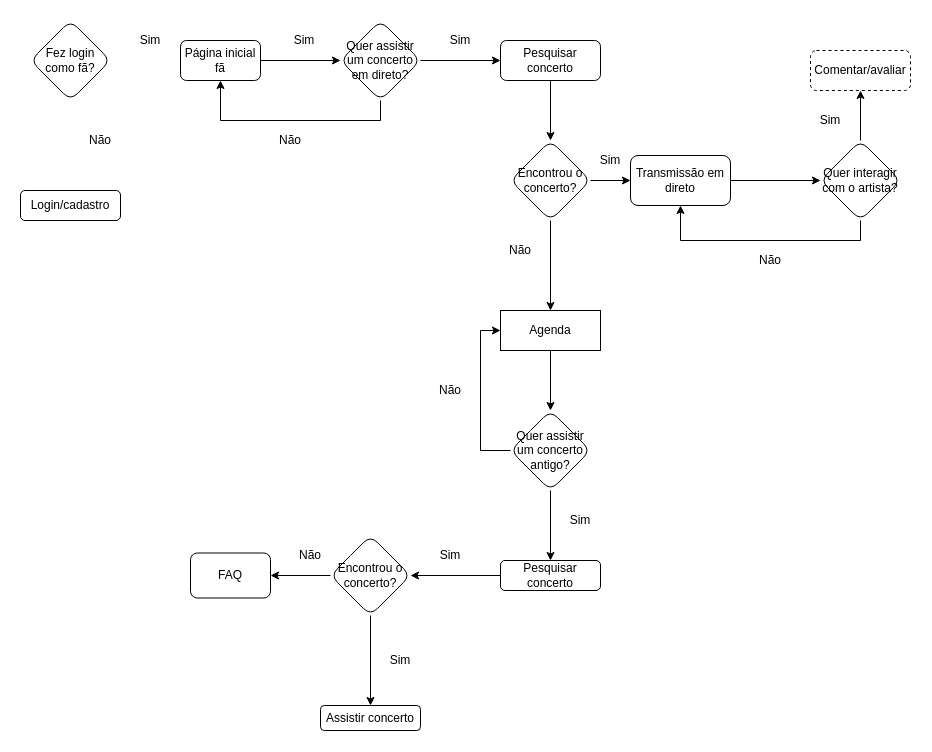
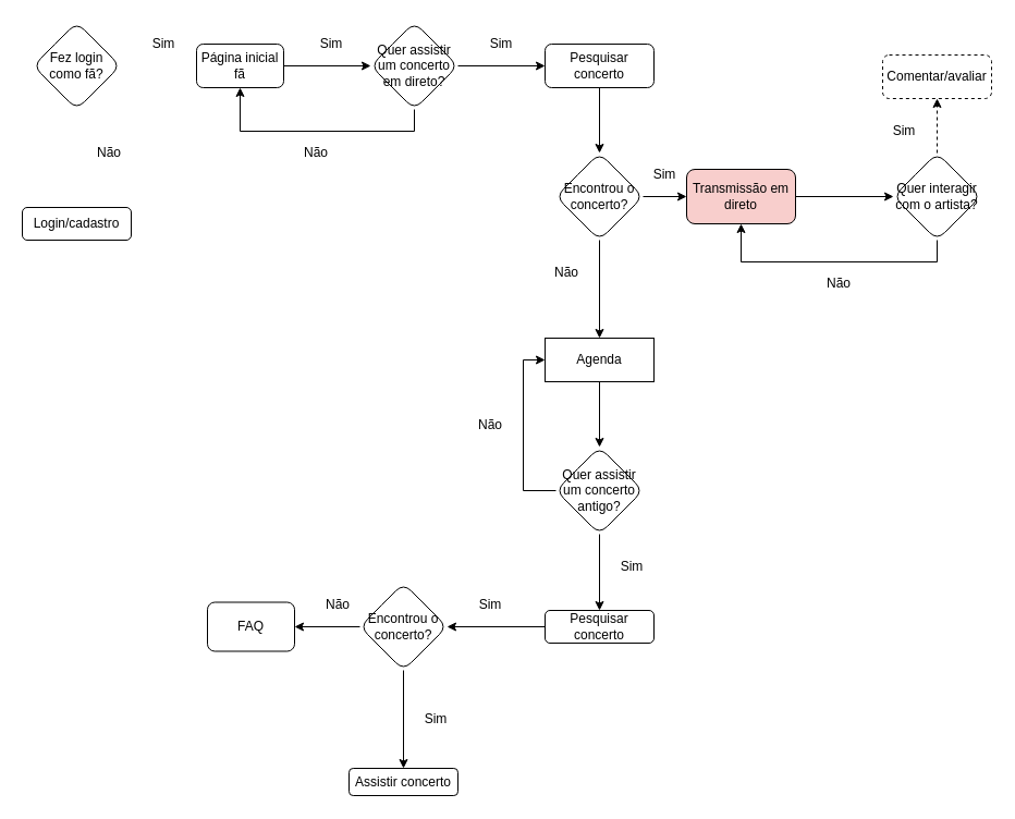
- <mxCell id="36" value="" style="edgeStyle=orthogonalEdgeStyle;rounded=0;orthogonalLoop=1;jettySize=auto;html=1;" edge="1" parent="1" source="37" target="38"><mxGeometry relative="1" as="geometry" /></mxCell>
+ <mxCell id="36" value="" style="edgeStyle=orthogonalEdgeStyle;rounded=0;orthogonalLoop=1;jettySize=auto;html=1;dashed=1;" edge="1" parent="1" source="37" target="38"><mxGeometry relative="1" as="geometry" /></mxCell>
- <mxCell id="14" value="Transmissão em direto" style="whiteSpace=wrap;html=1;rounded=1;" vertex="1" parent="1"><mxGeometry x="630" y="155" width="100" height="50" as="geometry" /></mxCell>
+ <mxCell id="14" value="Transmissão em direto" style="whiteSpace=wrap;html=1;rounded=1;fillColor=#f8cecc;" vertex="1" parent="1"><mxGeometry x="630" y="155" width="100" height="50" as="geometry" /></mxCell>
